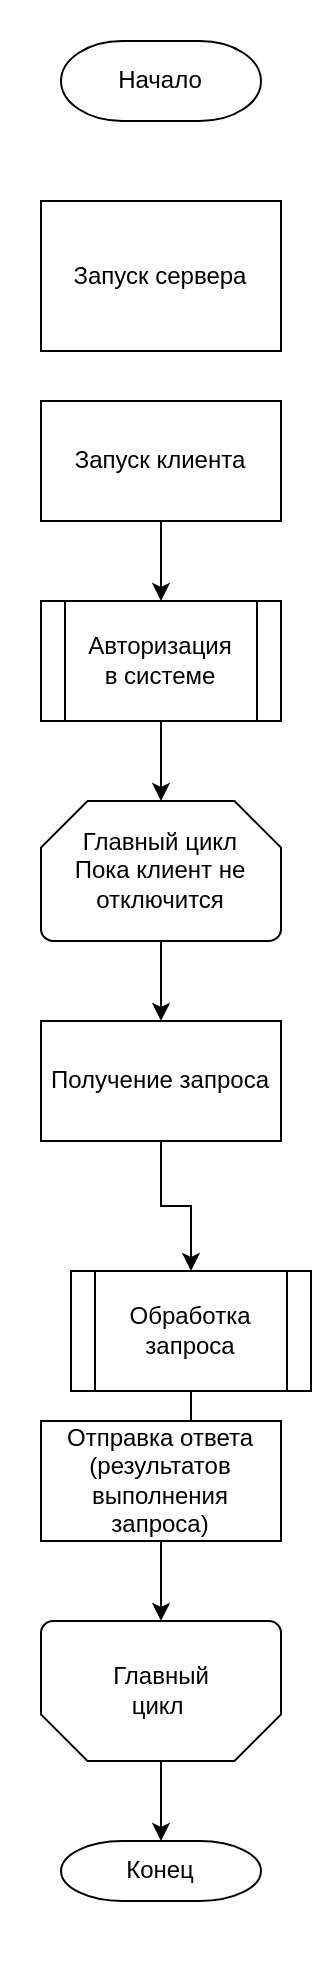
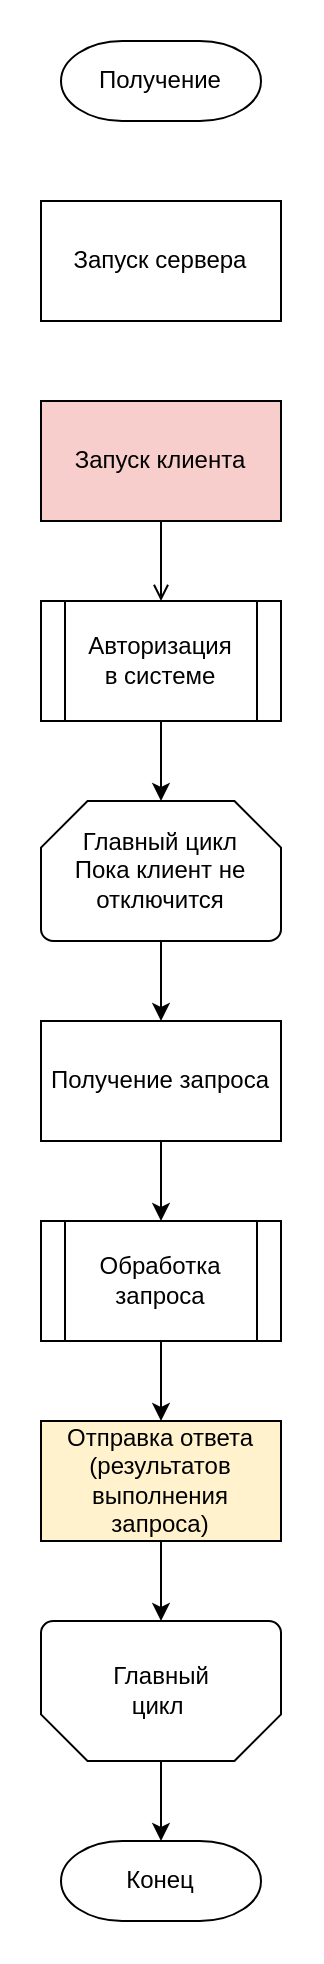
- <mxCell id="2" value="Начало" style="strokeWidth=1;html=1;shape=mxgraph.flowchart.terminator;whiteSpace=wrap;" parent="1" vertex="1"><mxGeometry x="30" y="20" width="100" height="40" as="geometry" /></mxCell>
+ <mxCell id="2" value="Получение" style="strokeWidth=1;html=1;shape=mxgraph.flowchart.terminator;whiteSpace=wrap;" parent="1" vertex="1"><mxGeometry x="30" y="20" width="100" height="40" as="geometry" /></mxCell>
- <mxCell id="3" value="Запуск сервера" style="rounded=0;whiteSpace=wrap;html=1;" parent="1" vertex="1"><mxGeometry x="20" y="100" width="120" height="75" as="geometry" /></mxCell>
+ <mxCell id="3" value="Запуск сервера" style="rounded=0;whiteSpace=wrap;html=1;" parent="1" vertex="1"><mxGeometry x="20" y="100" width="120" height="60" as="geometry" /></mxCell>
- <mxCell id="5" value="Запуск клиента" style="rounded=0;whiteSpace=wrap;html=1;" parent="1" vertex="1"><mxGeometry x="20" y="200" width="120" height="60" as="geometry" /></mxCell>
+ <mxCell id="5" value="Запуск клиента" style="rounded=0;whiteSpace=wrap;html=1;fillColor=#f8cecc;" parent="1" vertex="1"><mxGeometry x="20" y="200" width="120" height="60" as="geometry" /></mxCell>
- <mxCell id="4" style="edgeStyle=orthogonalEdgeStyle;rounded=0;orthogonalLoop=1;jettySize=auto;html=1;" parent="1" source="5" target="7" edge="1"><mxGeometry relative="1" as="geometry" /></mxCell>
+ <mxCell id="4" style="edgeStyle=orthogonalEdgeStyle;rounded=0;orthogonalLoop=1;jettySize=auto;html=1;endArrow=open;" parent="1" source="5" target="7" edge="1"><mxGeometry relative="1" as="geometry" /></mxCell>
- <mxCell id="13" value="Обработка запроса" style="shape=process;whiteSpace=wrap;html=1;backgroundOutline=1;" parent="1" vertex="1"><mxGeometry x="35" y="635" width="120" height="60" as="geometry" /></mxCell>
+ <mxCell id="13" value="Обработка запроса" style="shape=process;whiteSpace=wrap;html=1;backgroundOutline=1;" parent="1" vertex="1"><mxGeometry x="20" y="610" width="120" height="60" as="geometry" /></mxCell>
- <mxCell id="15" value="Отправка ответа&lt;div&gt;(результатов выполнения запроса)&lt;/div&gt;" style="rounded=0;whiteSpace=wrap;html=1;" parent="1" vertex="1"><mxGeometry x="20" y="710" width="120" height="60" as="geometry" /></mxCell>
+ <mxCell id="15" value="Отправка ответа&lt;div&gt;(результатов выполнения запроса)&lt;/div&gt;" style="rounded=0;whiteSpace=wrap;html=1;fillColor=#fff2cc;" parent="1" vertex="1"><mxGeometry x="20" y="710" width="120" height="60" as="geometry" /></mxCell>
- <mxCell id="19" value="Конец" style="strokeWidth=1;html=1;shape=mxgraph.flowchart.terminator;whiteSpace=wrap;" parent="1" vertex="1"><mxGeometry x="30" y="920" width="100" height="30" as="geometry" /></mxCell>
+ <mxCell id="19" value="Конец" style="strokeWidth=1;html=1;shape=mxgraph.flowchart.terminator;whiteSpace=wrap;" parent="1" vertex="1"><mxGeometry x="30" y="920" width="100" height="40" as="geometry" /></mxCell>
